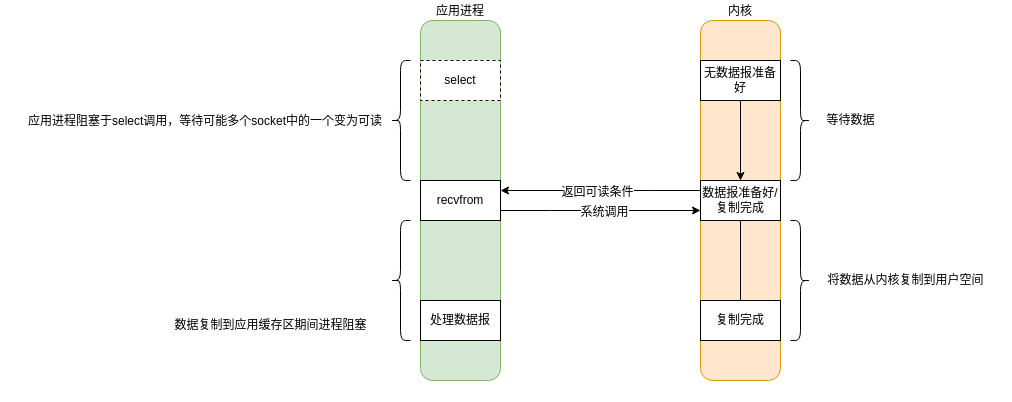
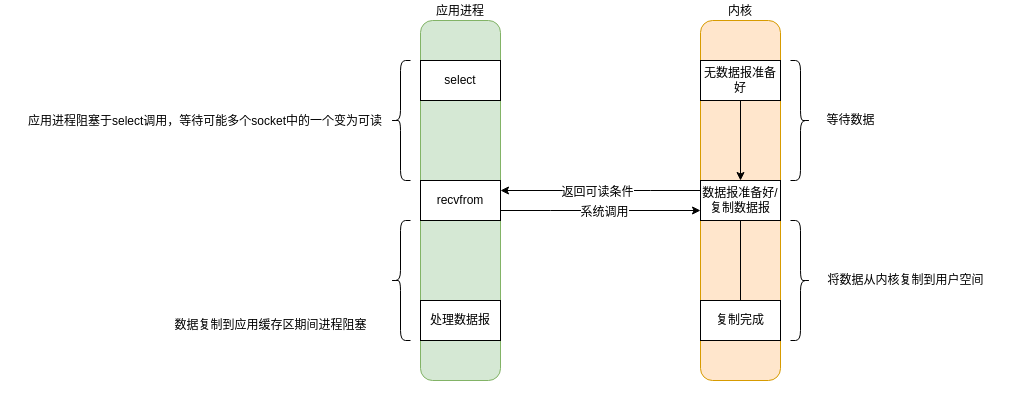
- <mxCell id="4" value="select" style="rounded=0;whiteSpace=wrap;html=1;dashed=1;" parent="1" vertex="1"><mxGeometry x="420" y="60" width="80" height="40" as="geometry" /></mxCell>
+ <mxCell id="4" value="select" style="rounded=0;whiteSpace=wrap;html=1;" parent="1" vertex="1"><mxGeometry x="420" y="60" width="80" height="40" as="geometry" /></mxCell>
- <mxCell id="10" value="数据报准备好/复制完成" style="rounded=0;whiteSpace=wrap;html=1;" parent="1" vertex="1"><mxGeometry x="700" y="180" width="80" height="40" as="geometry" /></mxCell>
+ <mxCell id="10" value="数据报准备好/复制数据报" style="rounded=0;whiteSpace=wrap;html=1;" parent="1" vertex="1"><mxGeometry x="700" y="180" width="80" height="40" as="geometry" /></mxCell>
